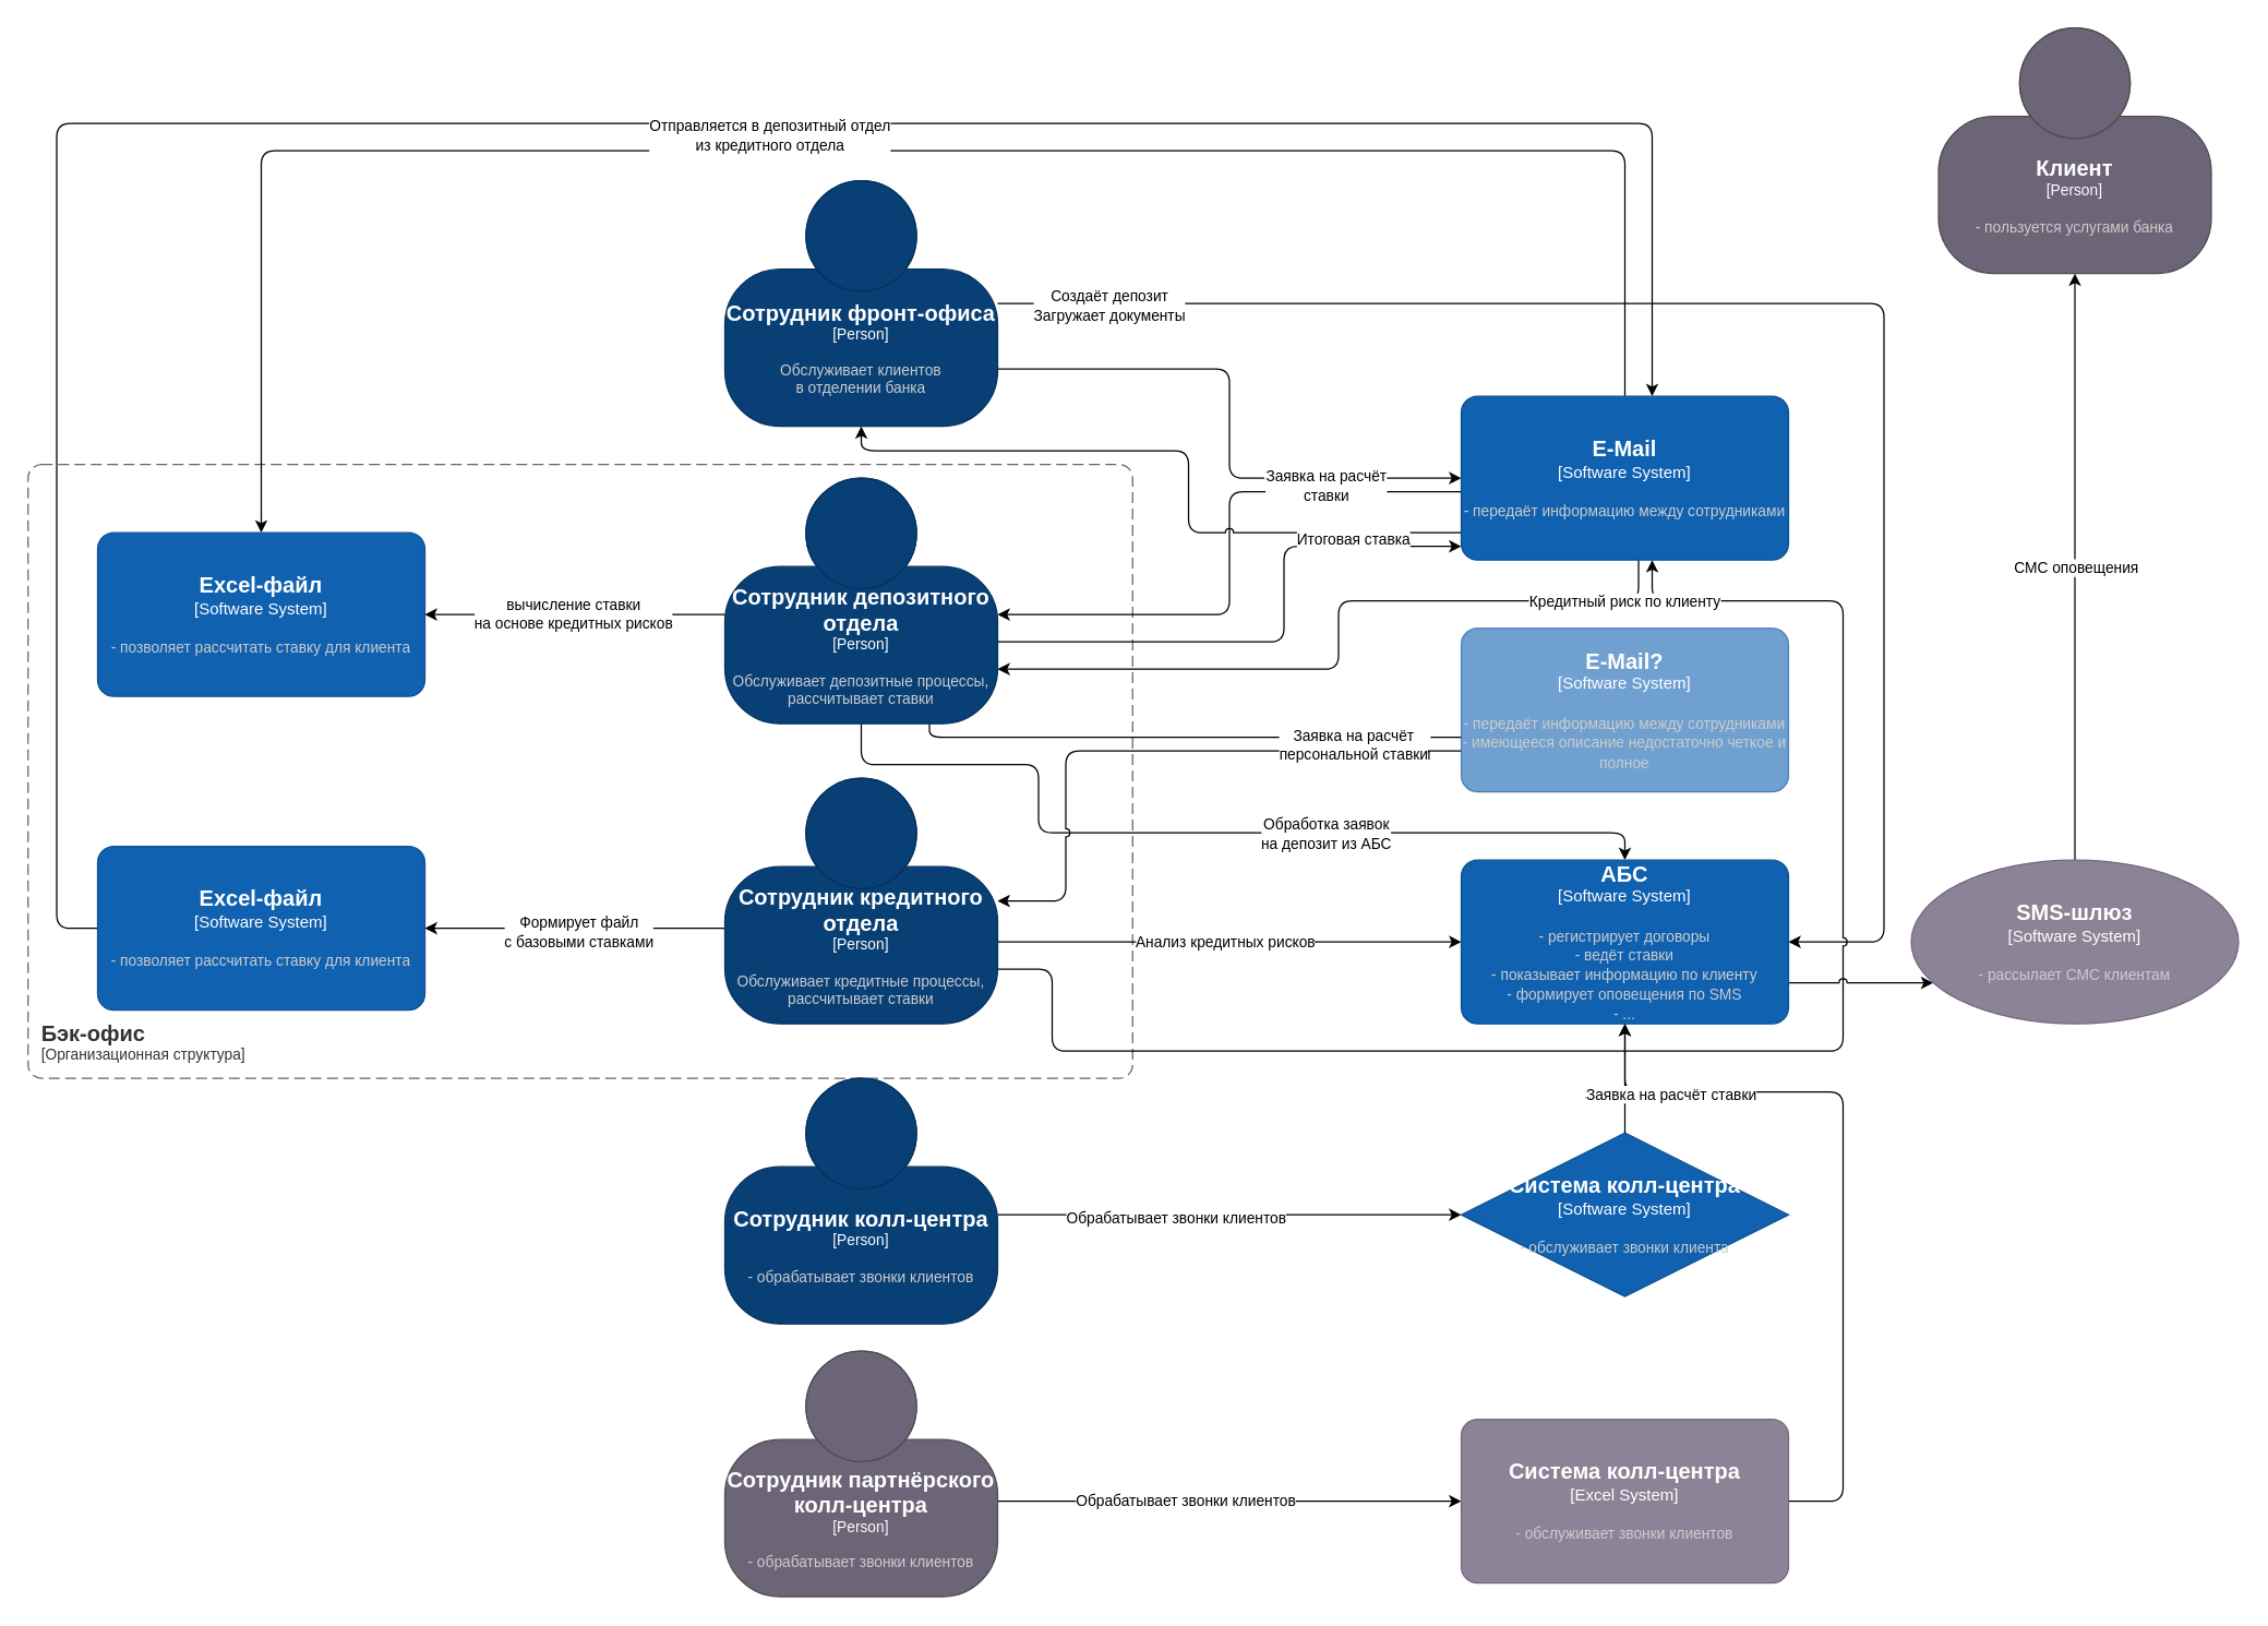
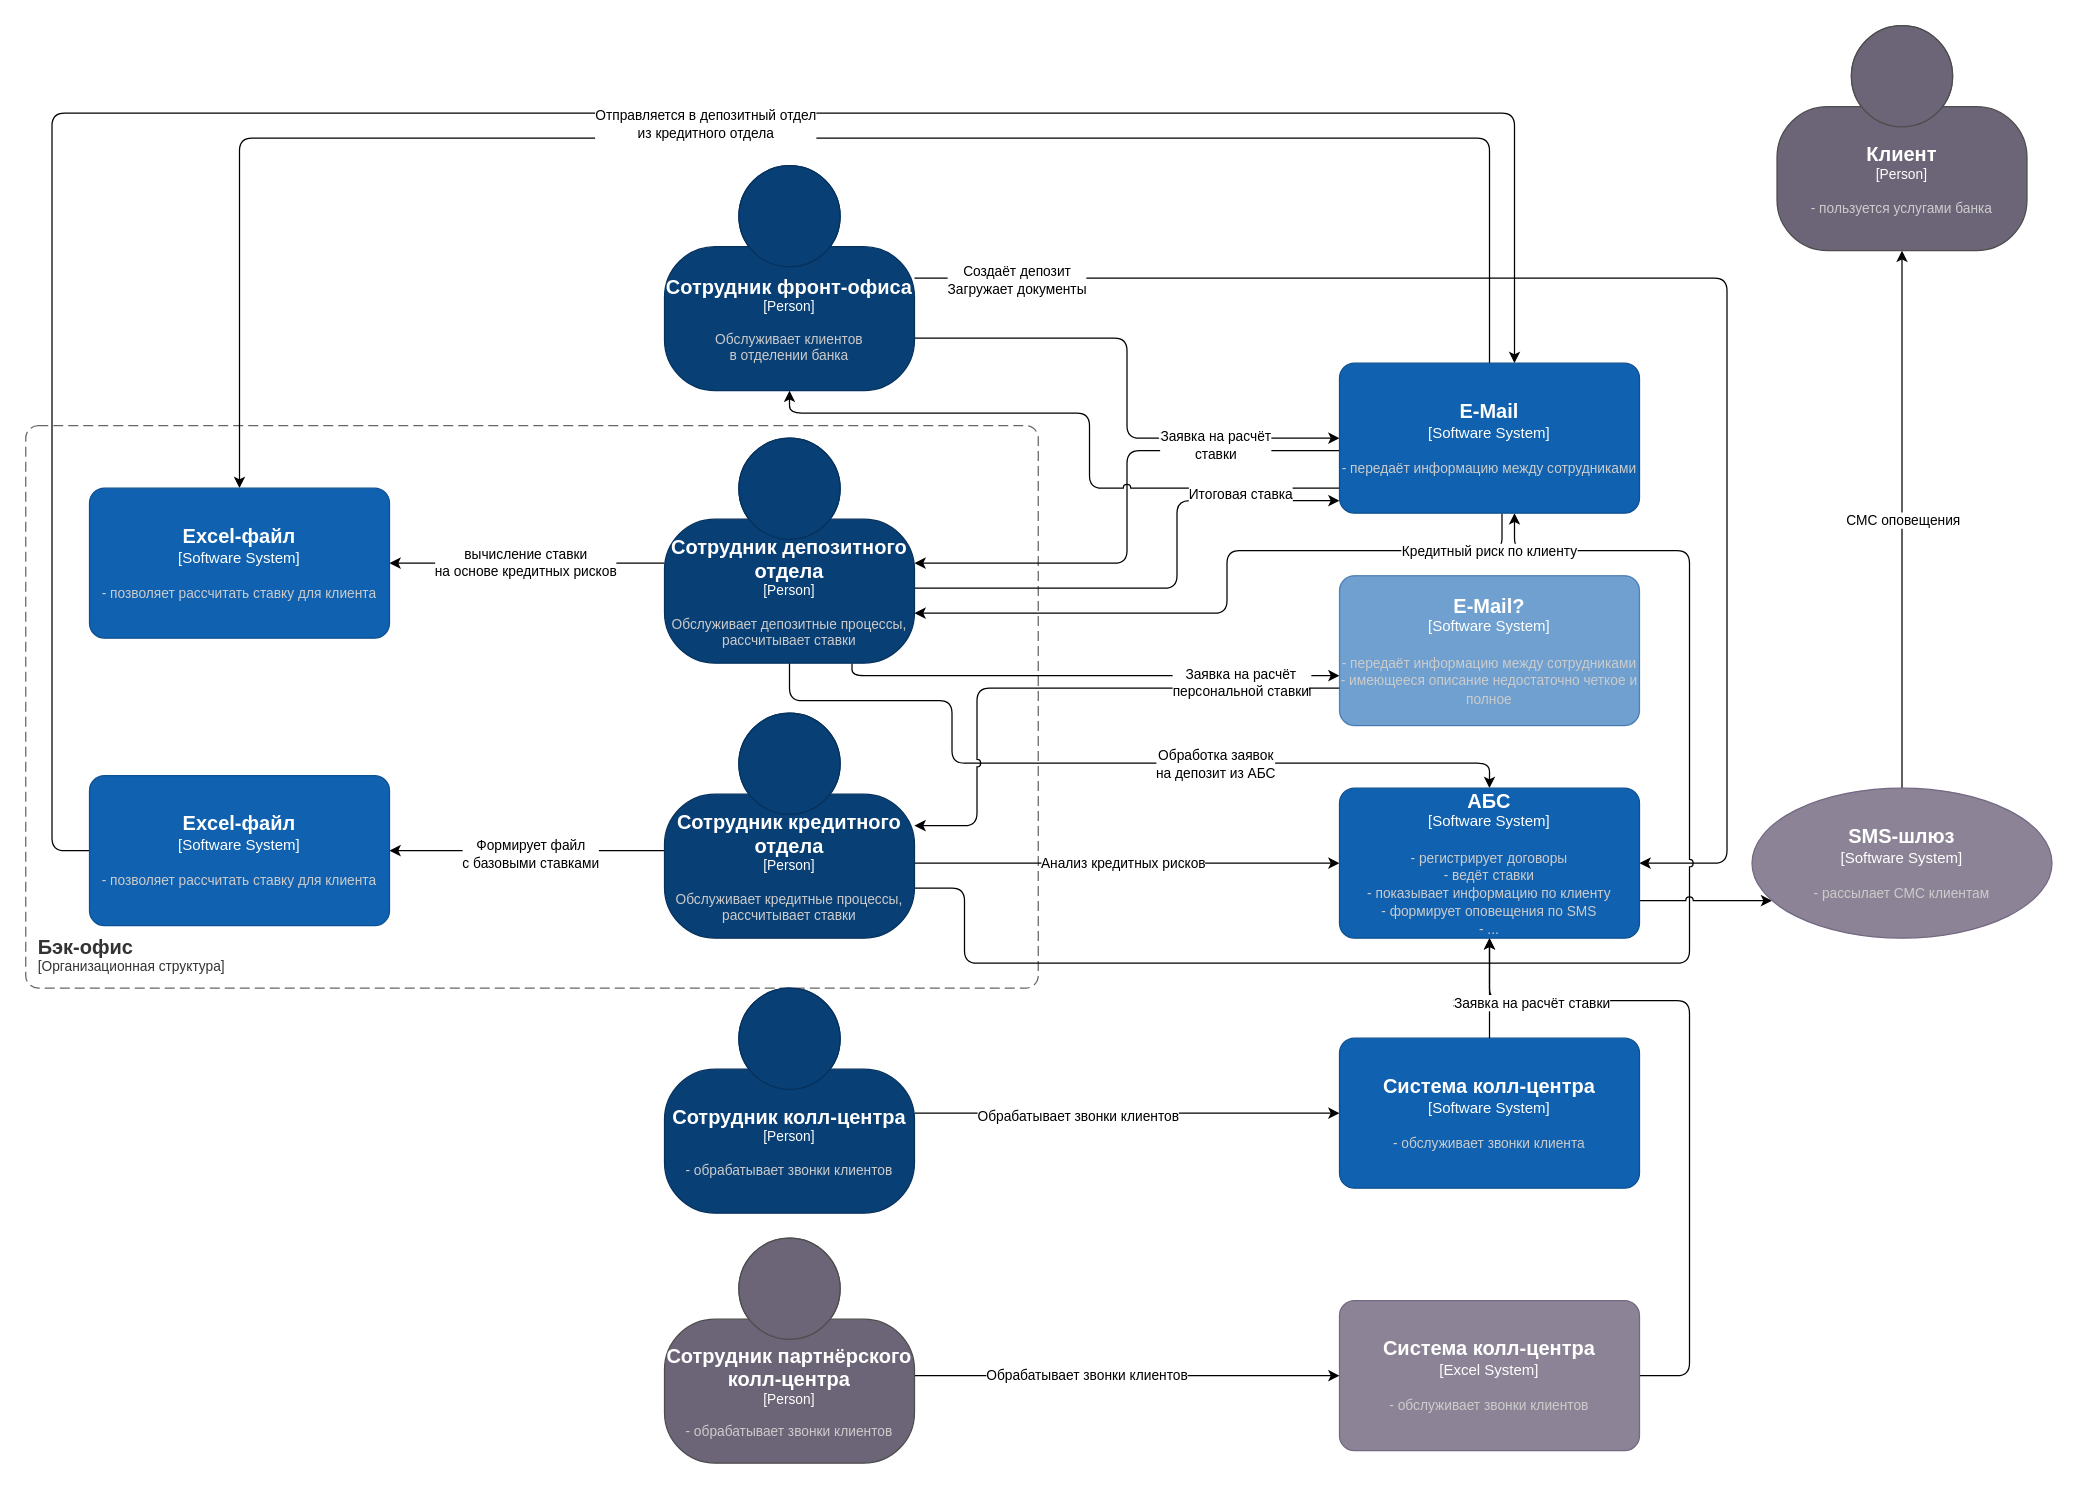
- <mxCell id="3" style="edgeStyle=orthogonalEdgeStyle;rounded=1;orthogonalLoop=1;jettySize=auto;html=1;curved=0;endArrow=none;" edge="1" parent="1" source="11" target="41"><mxGeometry relative="1" as="geometry"><mxPoint x="1071" y="532.49" as="targetPoint" /><mxPoint x="731" y="502.49" as="sourcePoint" /><Array as="points"><mxPoint x="681" y="540" /></Array></mxGeometry></mxCell>
+ <mxCell id="3" style="edgeStyle=orthogonalEdgeStyle;rounded=1;orthogonalLoop=1;jettySize=auto;html=1;curved=0;" edge="1" parent="1" source="11" target="41"><mxGeometry relative="1" as="geometry"><mxPoint x="1071" y="532.49" as="targetPoint" /><mxPoint x="731" y="502.49" as="sourcePoint" /><Array as="points"><mxPoint x="681" y="540" /></Array></mxGeometry></mxCell>
- <mxCell id="43" value="&lt;font style=&quot;font-size: 16px&quot;&gt;&lt;b&gt;Система колл-центра&lt;/b&gt;&lt;/font&gt;&lt;div&gt;[Software System]&lt;/div&gt;&lt;br&gt;&lt;div&gt;&lt;font style=&quot;font-size: 11px&quot;&gt;&lt;font color=&quot;#cccccc&quot;&gt;- обслуживает звонки клиента&lt;/font&gt;&lt;/div&gt;" style="rhombus;whiteSpace=wrap;html=1;labelBackgroundColor=none;fillColor=#1061B0;fontColor=#ffffff;align=center;arcSize=10;strokeColor=#0D5091;metaEdit=1;resizable=0;points=[[0.25,0,0],[0.5,0,0],[0.75,0,0],[1,0.25,0],[1,0.5,0],[1,0.75,0],[0.75,1,0],[0.5,1,0],[0.25,1,0],[0,0.75,0],[0,0.5,0],[0,0.25,0]];" vertex="1" parent="1"><mxGeometry x="1071" y="830" width="240" height="120" as="geometry" /></mxCell>
+ <mxCell id="43" value="&lt;font style=&quot;font-size: 16px&quot;&gt;&lt;b&gt;Система колл-центра&lt;/b&gt;&lt;/font&gt;&lt;div&gt;[Software System]&lt;/div&gt;&lt;br&gt;&lt;div&gt;&lt;font style=&quot;font-size: 11px&quot;&gt;&lt;font color=&quot;#cccccc&quot;&gt;- обслуживает звонки клиента&lt;/font&gt;&lt;/div&gt;" style="rounded=1;whiteSpace=wrap;html=1;labelBackgroundColor=none;fillColor=#1061B0;fontColor=#ffffff;align=center;arcSize=10;strokeColor=#0D5091;metaEdit=1;resizable=0;points=[[0.25,0,0],[0.5,0,0],[0.75,0,0],[1,0.25,0],[1,0.5,0],[1,0.75,0],[0.75,1,0],[0.5,1,0],[0.25,1,0],[0,0.75,0],[0,0.5,0],[0,0.25,0]];" vertex="1" parent="1"><mxGeometry x="1071" y="830" width="240" height="120" as="geometry" /></mxCell>
